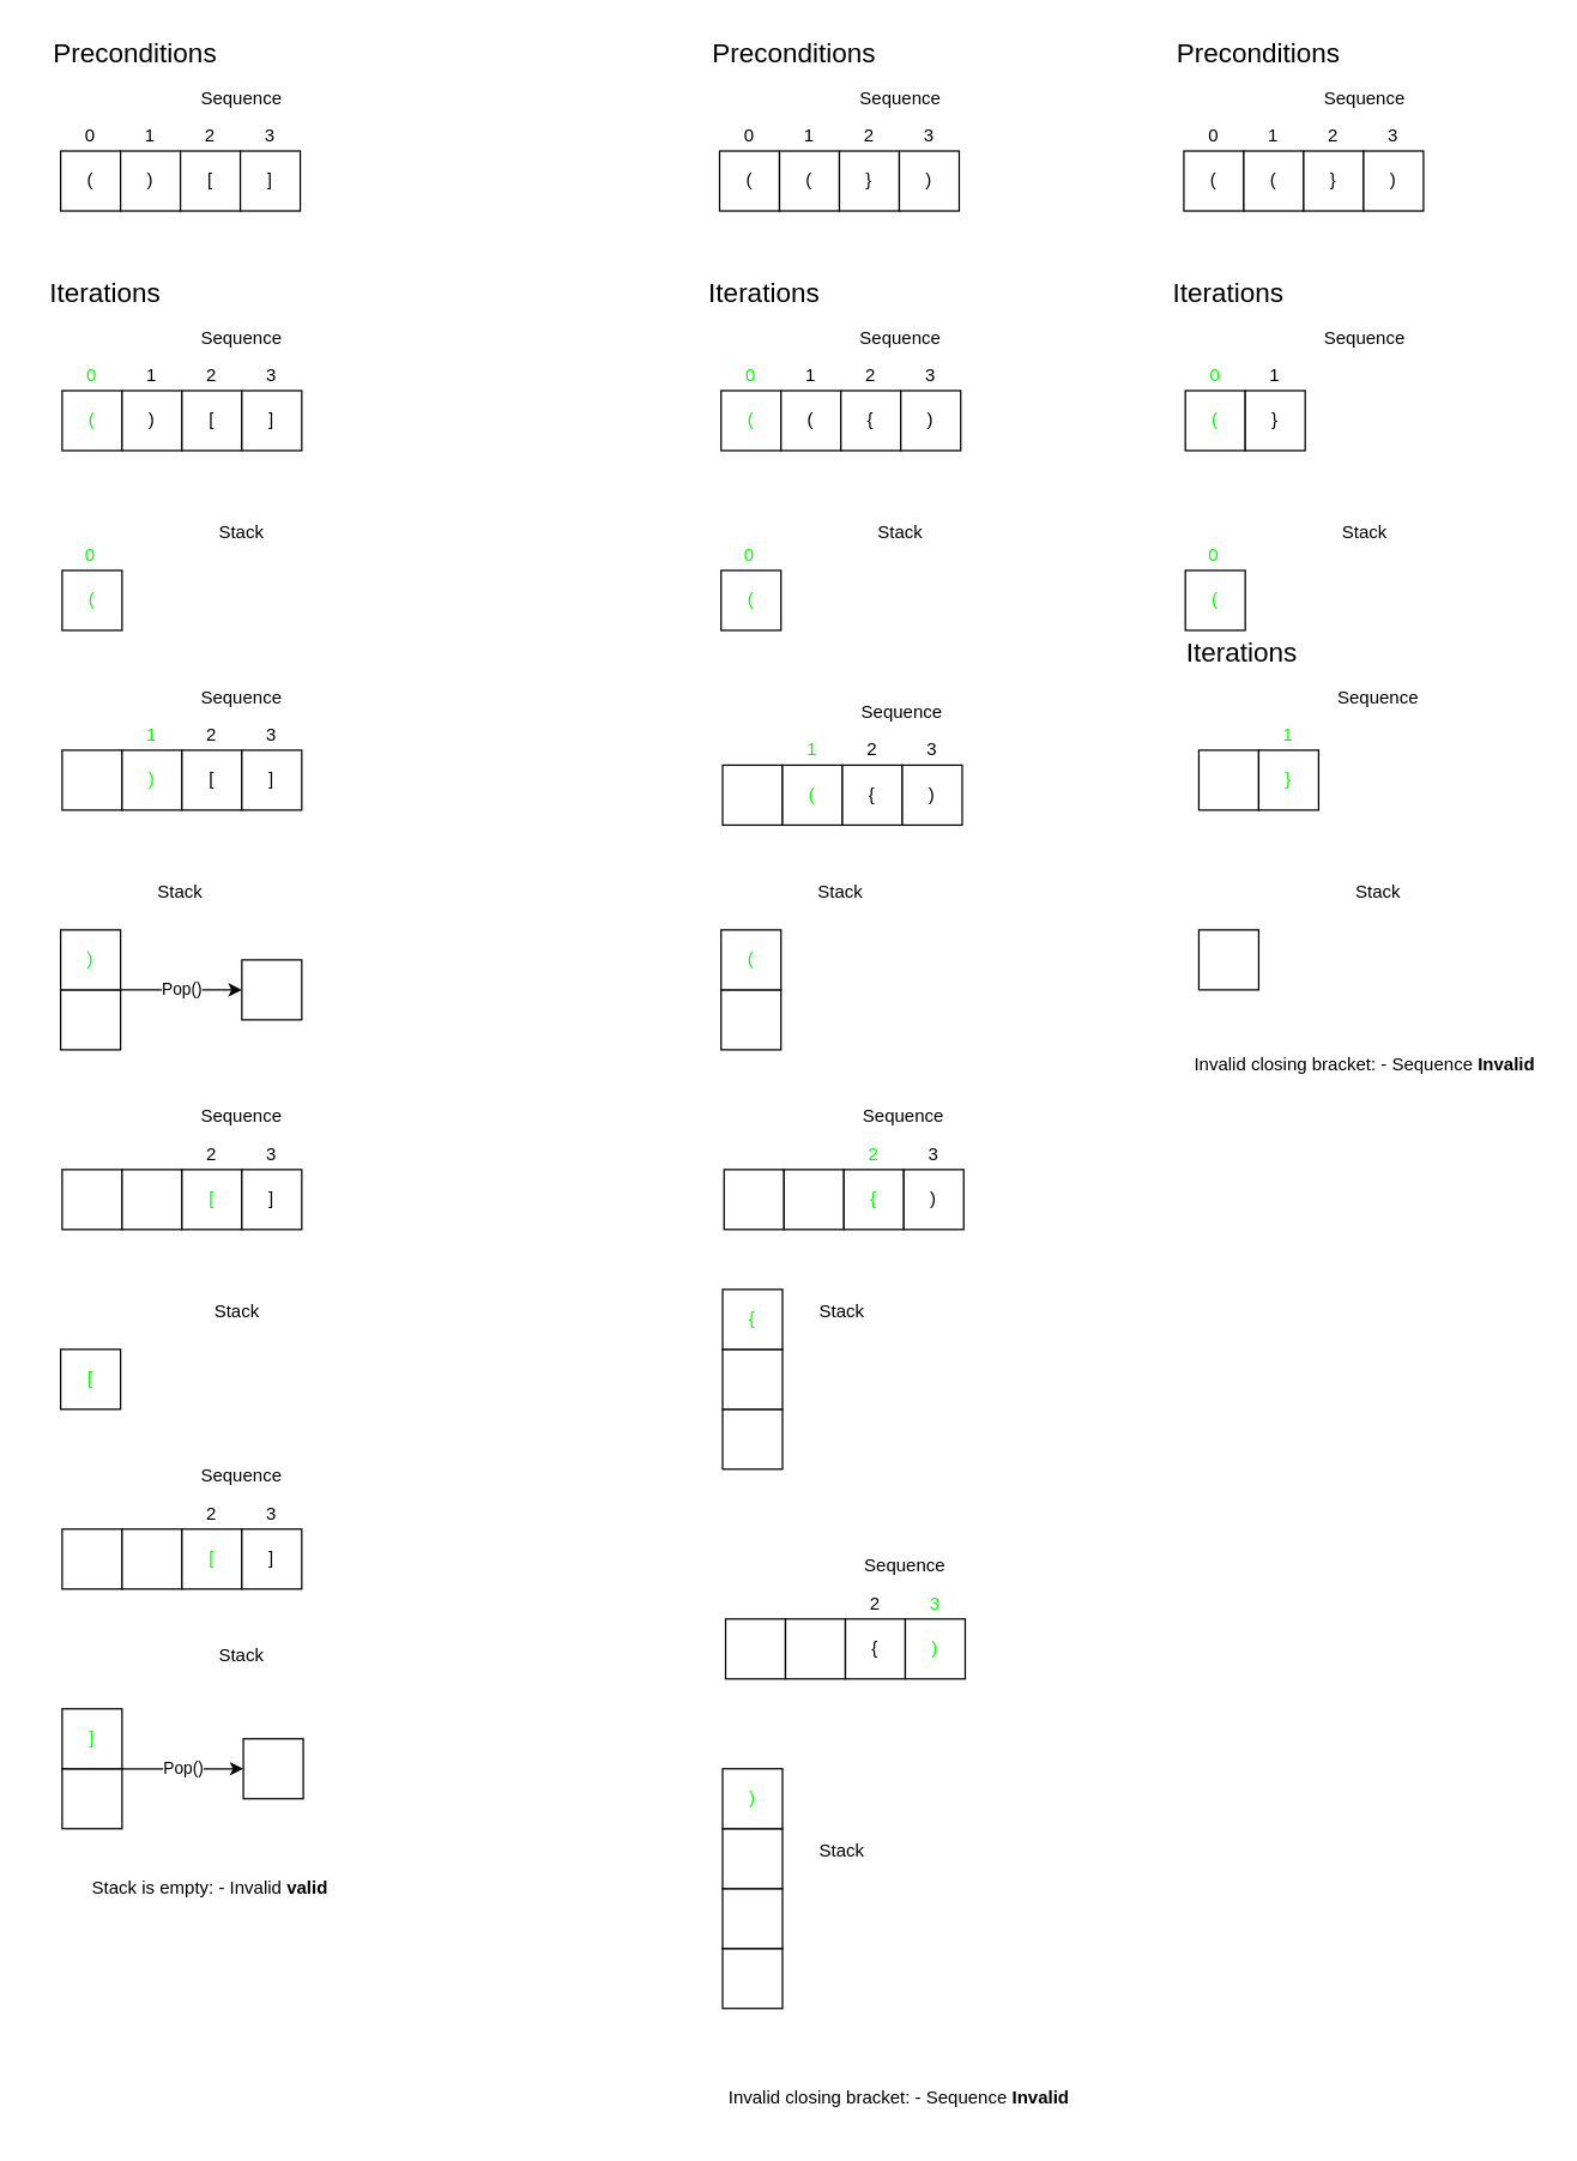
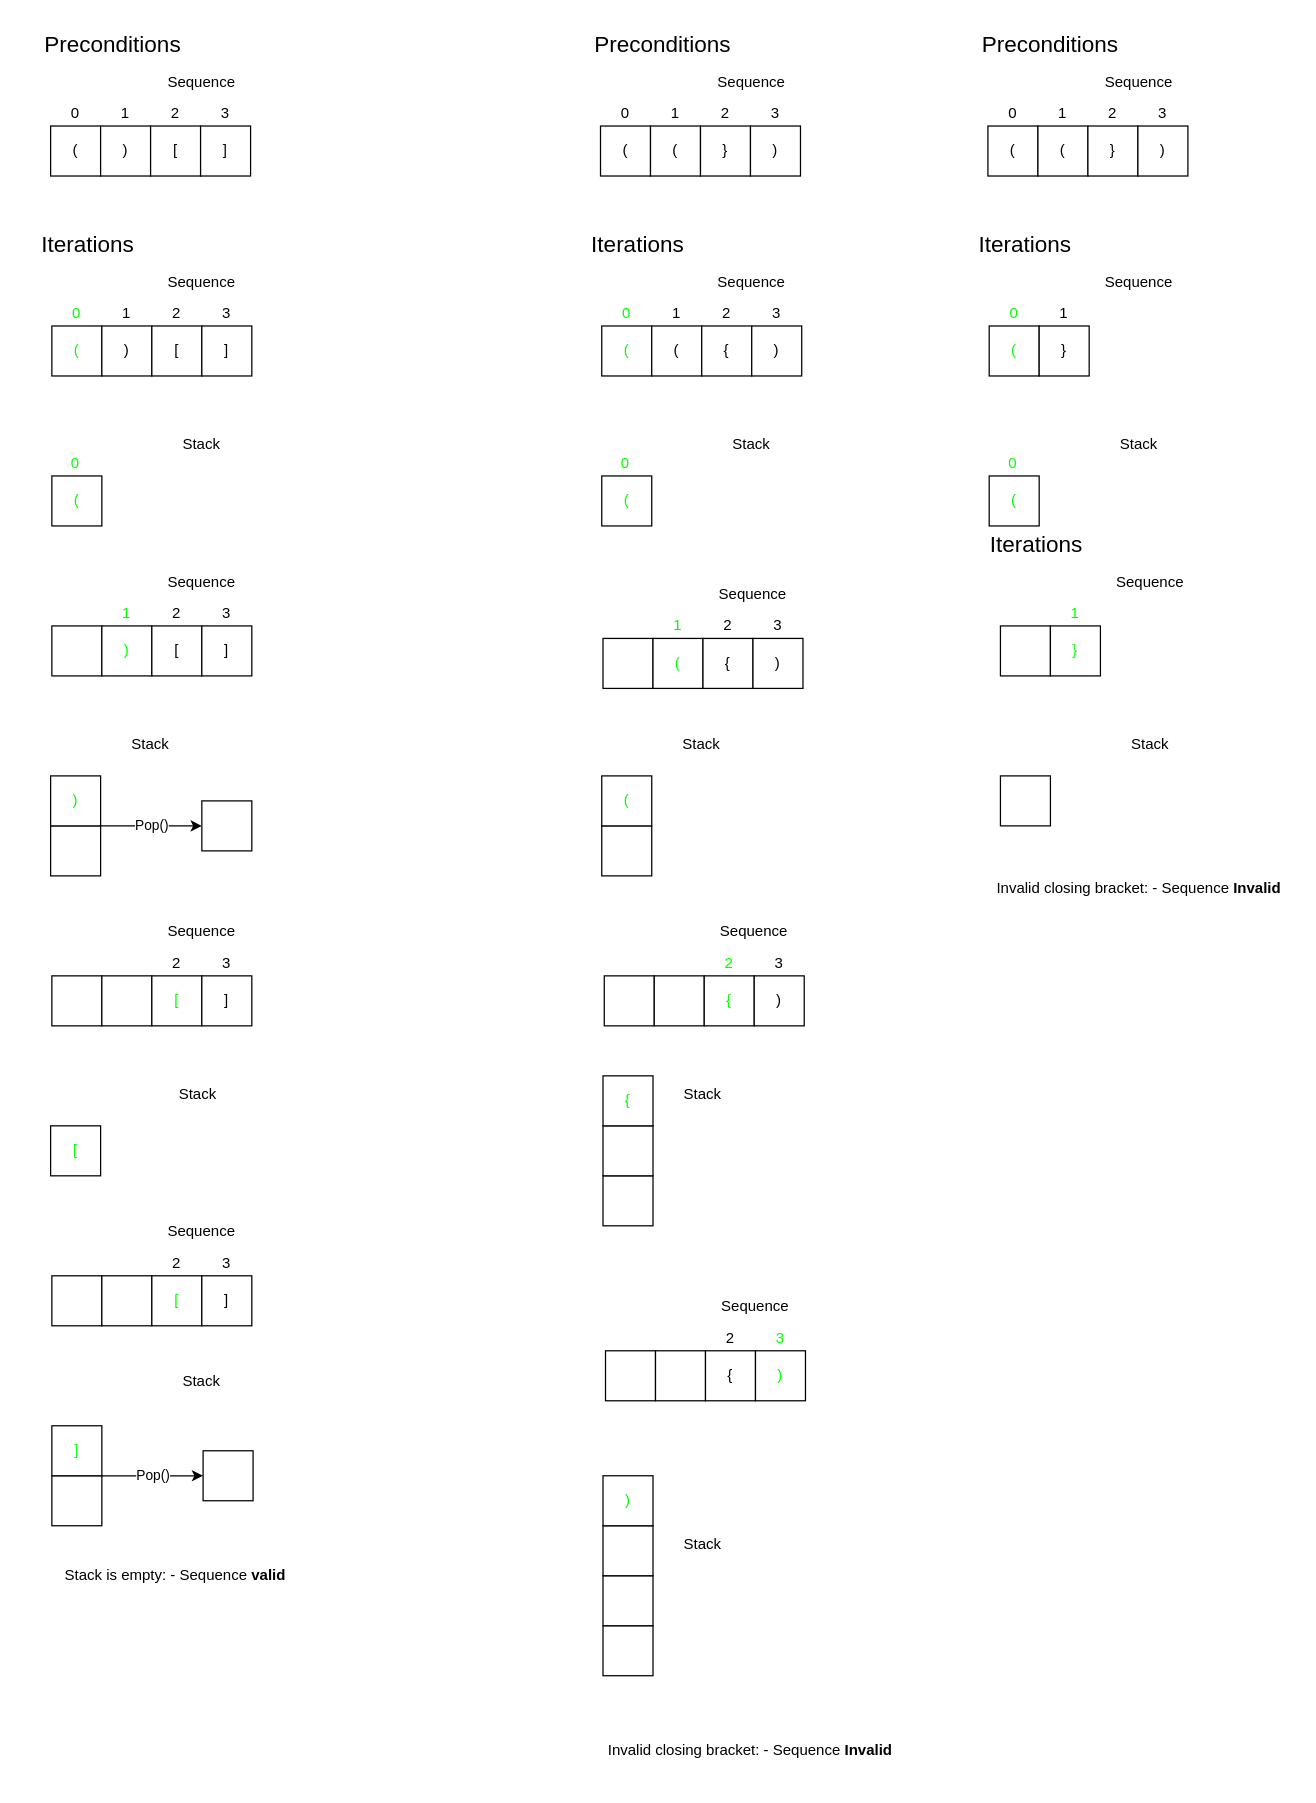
- <mxCell id="64" value="Stack is empty: - Invalid &lt;b&gt;valid&lt;/b&gt;" style="text;html=1;strokeColor=none;fillColor=none;align=center;verticalAlign=middle;whiteSpace=wrap;rounded=0;" vertex="1" parent="1"><mxGeometry x="20" y="1240" width="240" height="40" as="geometry" /></mxCell>
+ <mxCell id="64" value="Stack is empty: - Sequence &lt;b&gt;valid&lt;/b&gt;" style="text;html=1;strokeColor=none;fillColor=none;align=center;verticalAlign=middle;whiteSpace=wrap;rounded=0;" vertex="1" parent="1"><mxGeometry x="20" y="1240" width="240" height="40" as="geometry" /></mxCell>
